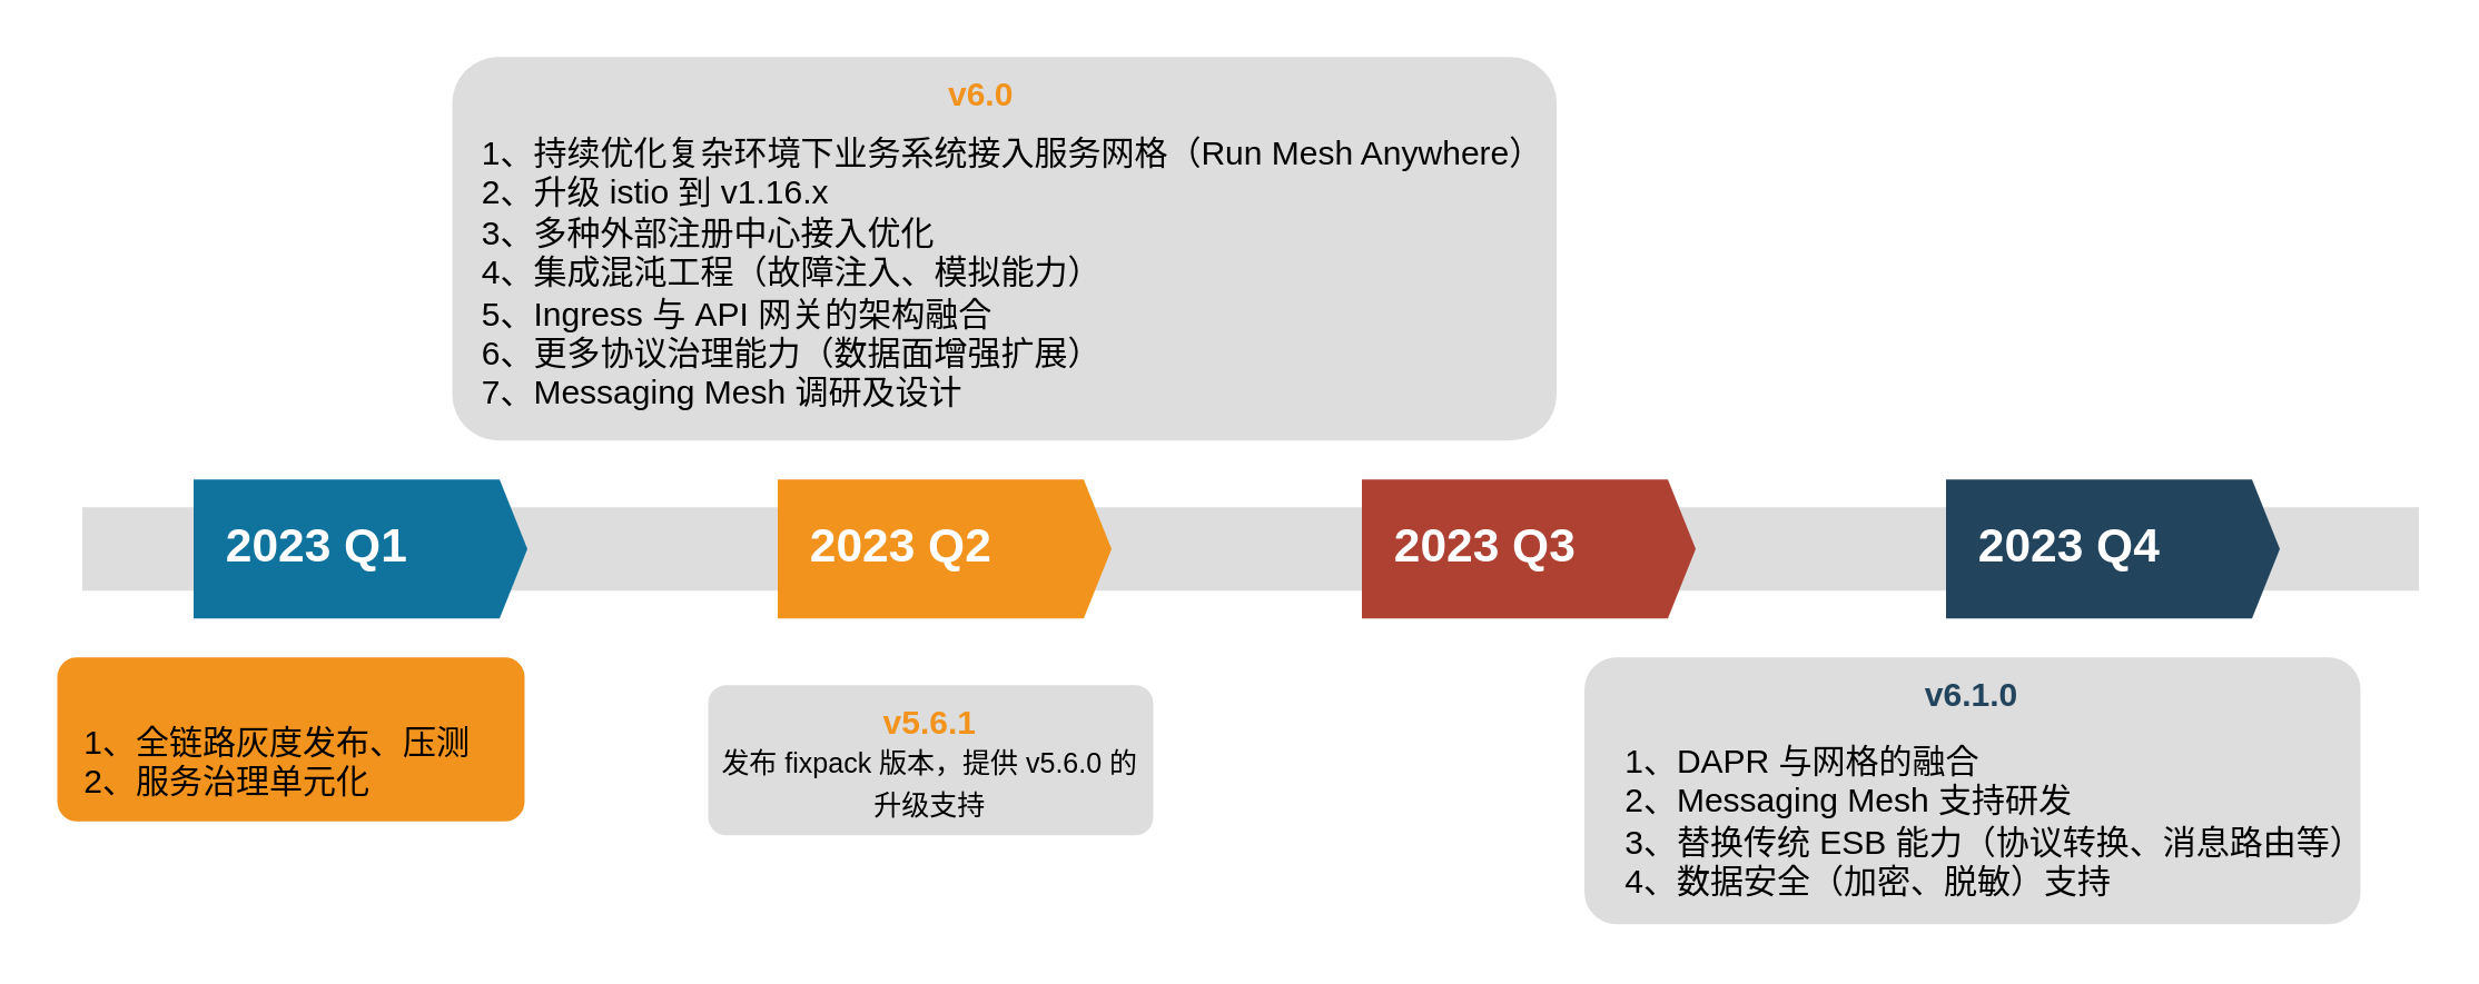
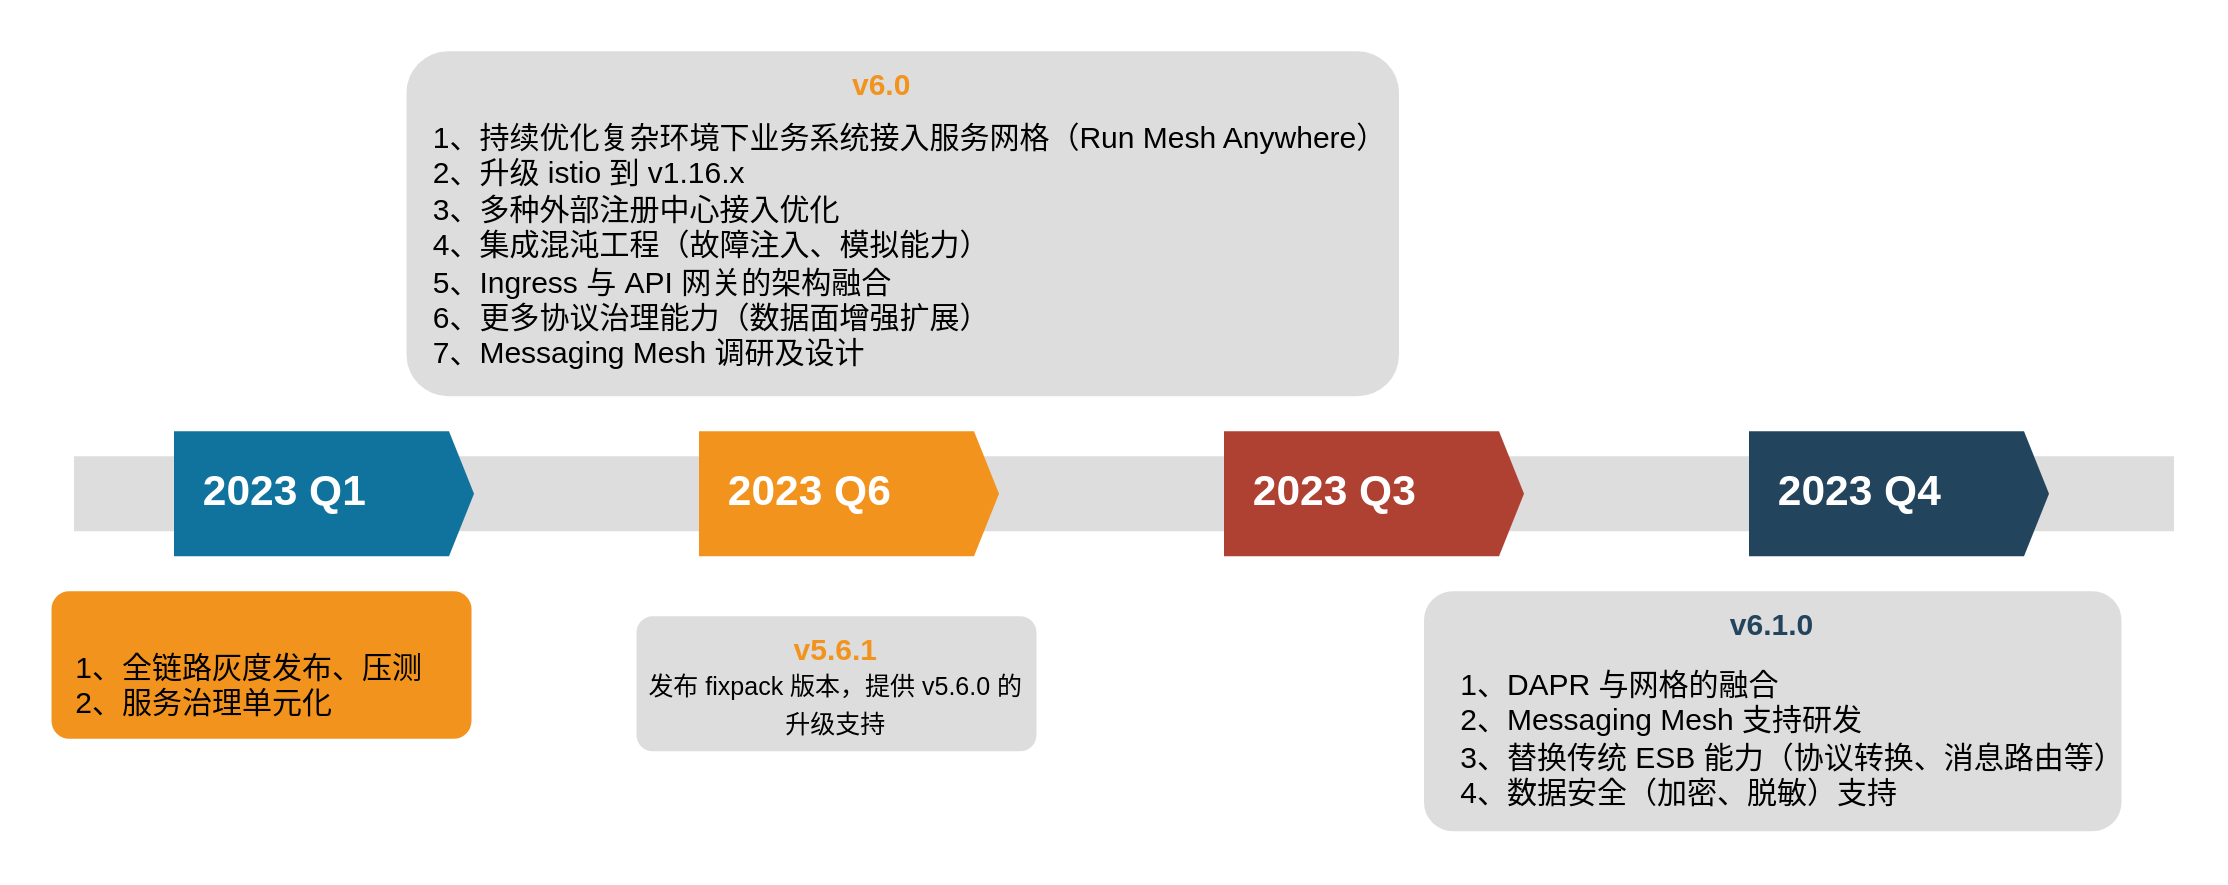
- <mxCell id="4" value="2023 Q2" style="shape=mxgraph.infographic.ribbonSimple;notch1=0;notch2=10;notch=0;html=1;fillColor=#F2931E;strokeColor=none;shadow=0;fontSize=17;fontColor=#FFFFFF;align=left;spacingLeft=10;fontStyle=1;" parent="1" vertex="1"><mxGeometry x="279" y="172" width="120" height="50" as="geometry" /></mxCell>
+ <mxCell id="4" value="2023 Q6" style="shape=mxgraph.infographic.ribbonSimple;notch1=0;notch2=10;notch=0;html=1;fillColor=#F2931E;strokeColor=none;shadow=0;fontSize=17;fontColor=#FFFFFF;align=left;spacingLeft=10;fontStyle=1;" parent="1" vertex="1"><mxGeometry x="279" y="172" width="120" height="50" as="geometry" /></mxCell>
